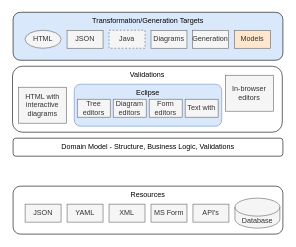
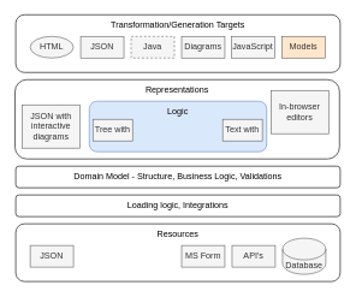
- <mxCell id="19" value="Transformation/Generation Targets" style="rounded=1;whiteSpace=wrap;html=1;verticalAlign=top;fillColor=#dae8fc;" vertex="1" parent="1"><mxGeometry x="21" y="20" width="450" height="80" as="geometry" /></mxCell>
+ <mxCell id="19" value="Transformation/Generation Targets" style="rounded=1;whiteSpace=wrap;html=1;verticalAlign=top;" vertex="1" parent="1"><mxGeometry x="21" y="20" width="450" height="80" as="geometry" /></mxCell>
- <mxCell id="25" value="Generation" style="rounded=0;whiteSpace=wrap;html=1;fillColor=#f5f5f5;fontColor=#333333;strokeColor=#666666;" vertex="1" parent="1"><mxGeometry x="320" y="50" width="60" height="30" as="geometry" /></mxCell>
+ <mxCell id="25" value="JavaScript" style="rounded=0;whiteSpace=wrap;html=1;fillColor=#f5f5f5;fontColor=#333333;strokeColor=#666666;" vertex="1" parent="1"><mxGeometry x="320" y="50" width="60" height="30" as="geometry" /></mxCell>
- <mxCell id="2" value="Validations" style="rounded=1;whiteSpace=wrap;html=1;verticalAlign=top;" vertex="1" parent="1"><mxGeometry x="20" y="110" width="450" height="110" as="geometry" /></mxCell>
+ <mxCell id="2" value="Representations" style="rounded=1;whiteSpace=wrap;html=1;verticalAlign=top;" vertex="1" parent="1"><mxGeometry x="20" y="110" width="450" height="110" as="geometry" /></mxCell>
- <mxCell id="3" value="Eclipse" style="rounded=1;whiteSpace=wrap;html=1;verticalAlign=top;fillColor=#dae8fc;strokeColor=#6c8ebf;" vertex="1" parent="1"><mxGeometry x="123" y="140" width="246" height="70" as="geometry" /></mxCell>
+ <mxCell id="3" value="Logic" style="rounded=1;whiteSpace=wrap;html=1;verticalAlign=top;fillColor=#dae8fc;strokeColor=#6c8ebf;" vertex="1" parent="1"><mxGeometry x="123" y="140" width="246" height="70" as="geometry" /></mxCell>
- <mxCell id="12" value="HTML with interactive diagrams" style="rounded=0;whiteSpace=wrap;html=1;fillColor=#f5f5f5;fontColor=#333333;strokeColor=#666666;" vertex="1" parent="1"><mxGeometry x="30" y="145" width="80" height="60" as="geometry" /></mxCell>
+ <mxCell id="12" value="JSON with interactive diagrams" style="rounded=0;whiteSpace=wrap;html=1;fillColor=#f5f5f5;fontColor=#333333;strokeColor=#666666;" vertex="1" parent="1"><mxGeometry x="30" y="145" width="80" height="60" as="geometry" /></mxCell>
- <mxCell id="15" value="Tree editors" style="rounded=0;whiteSpace=wrap;html=1;fillColor=#f5f5f5;fontColor=#333333;strokeColor=#666666;" vertex="1" parent="1"><mxGeometry x="128" y="165" width="55" height="30" as="geometry" /></mxCell>
+ <mxCell id="15" value="Tree with" style="rounded=0;whiteSpace=wrap;html=1;fillColor=#f5f5f5;fontColor=#333333;strokeColor=#666666;" vertex="1" parent="1"><mxGeometry x="128" y="165" width="55" height="30" as="geometry" /></mxCell>
- <mxCell id="13" value="Diagram editors" style="rounded=0;whiteSpace=wrap;html=1;fillColor=#f5f5f5;fontColor=#333333;strokeColor=#666666;" vertex="1" parent="1"><mxGeometry x="188" y="165" width="55" height="30" as="geometry" /></mxCell>
- <mxCell id="14" value="Form editors" style="rounded=0;whiteSpace=wrap;html=1;fillColor=#f5f5f5;fontColor=#333333;strokeColor=#666666;" vertex="1" parent="1"><mxGeometry x="248" y="165" width="55" height="30" as="geometry" /></mxCell>
+ <mxCell id="10" value="Loading logic, Integrations" style="rounded=1;whiteSpace=wrap;html=1;verticalAlign=middle;" vertex="1" parent="1"><mxGeometry x="21" y="270" width="450" height="30" as="geometry" /></mxCell>
- <mxCell id="6" value="YAML" style="rounded=0;whiteSpace=wrap;html=1;fillColor=#f5f5f5;fontColor=#333333;strokeColor=#666666;" vertex="1" parent="1"><mxGeometry x="111" y="340" width="60" height="30" as="geometry" /></mxCell>
- <mxCell id="7" value="XML" style="rounded=0;whiteSpace=wrap;html=1;fillColor=#f5f5f5;fontColor=#333333;strokeColor=#666666;" vertex="1" parent="1"><mxGeometry x="181" y="340" width="60" height="30" as="geometry" /></mxCell>
- <mxCell id="18" value="Database" style="shape=cylinder3;whiteSpace=wrap;html=1;boundedLbl=1;backgroundOutline=1;size=15;fillColor=#f5f5f5;fontColor=#333333;strokeColor=#666666;" vertex="1" parent="1"><mxGeometry x="391" y="330" width="75" height="50" as="geometry" /></mxCell>
+ <mxCell id="18" value="Database" style="shape=cylinder3;whiteSpace=wrap;html=1;boundedLbl=1;backgroundOutline=1;size=15;fillColor=#f5f5f5;fontColor=#333333;strokeColor=#666666;" vertex="1" parent="1"><mxGeometry x="391" y="330" width="60" height="50" as="geometry" /></mxCell>
